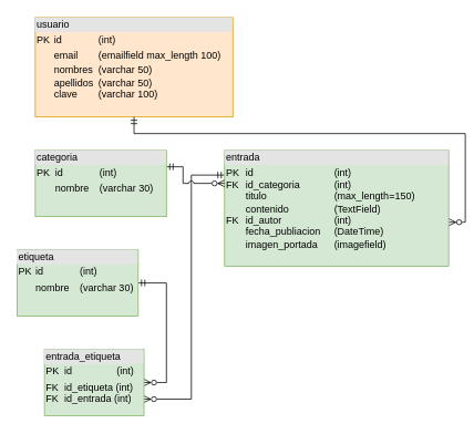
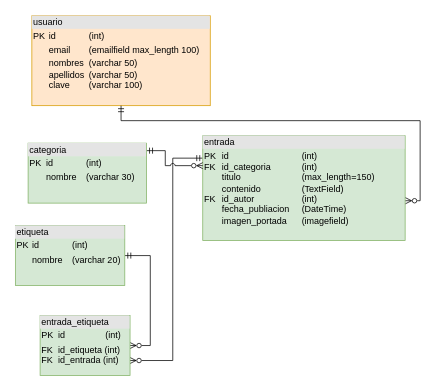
- <mxCell id="6" value="&lt;div style=&quot;box-sizing:border-box;width:100%;background:#e4e4e4;padding:2px;&quot;&gt;categoria&lt;/div&gt;&lt;table style=&quot;width:100%;font-size:1em;&quot; cellpadding=&quot;2&quot; cellspacing=&quot;0&quot;&gt;&lt;tbody&gt;&lt;tr&gt;&lt;td&gt;PK&lt;/td&gt;&lt;td&gt;id&lt;span style=&quot;white-space: pre;&quot;&gt;&#09;&lt;/span&gt;&lt;span style=&quot;white-space: pre;&quot;&gt;&#09;&lt;/span&gt;(int)&lt;/td&gt;&lt;/tr&gt;&lt;tr&gt;&lt;td&gt;&lt;br&gt;&lt;/td&gt;&lt;td&gt;nombre&lt;span style=&quot;white-space: pre;&quot;&gt;&#09;&lt;/span&gt;(varchar 30)&lt;/td&gt;&lt;/tr&gt;&lt;tr&gt;&lt;td&gt;&lt;/td&gt;&lt;td&gt;&lt;br&gt;&lt;/td&gt;&lt;/tr&gt;&lt;/tbody&gt;&lt;/table&gt;" style="verticalAlign=top;align=left;overflow=fill;html=1;whiteSpace=wrap;fillColor=#d5e8d4;strokeColor=#82b366;" parent="1" vertex="1"><mxGeometry x="42" y="180" width="158" height="80" as="geometry" /></mxCell>
+ <mxCell id="6" value="&lt;div style=&quot;box-sizing:border-box;width:100%;background:#e4e4e4;padding:2px;&quot;&gt;categoria&lt;/div&gt;&lt;table style=&quot;width:100%;font-size:1em;&quot; cellpadding=&quot;2&quot; cellspacing=&quot;0&quot;&gt;&lt;tbody&gt;&lt;tr&gt;&lt;td&gt;PK&lt;/td&gt;&lt;td&gt;id&lt;span style=&quot;white-space: pre;&quot;&gt;&#09;&lt;/span&gt;&lt;span style=&quot;white-space: pre;&quot;&gt;&#09;&lt;/span&gt;(int)&lt;/td&gt;&lt;/tr&gt;&lt;tr&gt;&lt;td&gt;&lt;br&gt;&lt;/td&gt;&lt;td&gt;nombre&lt;span style=&quot;white-space: pre;&quot;&gt;&#09;&lt;/span&gt;(varchar 30)&lt;/td&gt;&lt;/tr&gt;&lt;tr&gt;&lt;td&gt;&lt;/td&gt;&lt;td&gt;&lt;br&gt;&lt;/td&gt;&lt;/tr&gt;&lt;/tbody&gt;&lt;/table&gt;" style="verticalAlign=top;align=left;overflow=fill;html=1;whiteSpace=wrap;fillColor=#d5e8d4;strokeColor=#82b366;" parent="1" vertex="1"><mxGeometry x="37" y="190" width="158" height="80" as="geometry" /></mxCell>
- <mxCell id="8" value="&lt;div style=&quot;box-sizing:border-box;width:100%;background:#e4e4e4;padding:2px;&quot;&gt;etiqueta&lt;/div&gt;&lt;table style=&quot;width:100%;font-size:1em;&quot; cellpadding=&quot;2&quot; cellspacing=&quot;0&quot;&gt;&lt;tbody&gt;&lt;tr&gt;&lt;td&gt;PK&lt;/td&gt;&lt;td&gt;id&lt;span style=&quot;white-space: pre;&quot;&gt;&#09;&lt;/span&gt;&lt;span style=&quot;white-space: pre;&quot;&gt;&#09;&lt;/span&gt;(int)&lt;/td&gt;&lt;/tr&gt;&lt;tr&gt;&lt;td&gt;&lt;br&gt;&lt;/td&gt;&lt;td&gt;nombre&lt;span style=&quot;white-space: pre;&quot;&gt;&#09;&lt;/span&gt;(varchar 30)&lt;/td&gt;&lt;/tr&gt;&lt;tr&gt;&lt;td&gt;&lt;/td&gt;&lt;td&gt;&lt;br&gt;&lt;/td&gt;&lt;/tr&gt;&lt;/tbody&gt;&lt;/table&gt;" style="verticalAlign=top;align=left;overflow=fill;html=1;whiteSpace=wrap;fillColor=#d5e8d4;strokeColor=#82b366;" parent="1" vertex="1"><mxGeometry x="20" y="300" width="146" height="80" as="geometry" /></mxCell>
+ <mxCell id="8" value="&lt;div style=&quot;box-sizing:border-box;width:100%;background:#e4e4e4;padding:2px;&quot;&gt;etiqueta&lt;/div&gt;&lt;table style=&quot;width:100%;font-size:1em;&quot; cellpadding=&quot;2&quot; cellspacing=&quot;0&quot;&gt;&lt;tbody&gt;&lt;tr&gt;&lt;td&gt;PK&lt;/td&gt;&lt;td&gt;id&lt;span style=&quot;white-space: pre;&quot;&gt;&#09;&lt;/span&gt;&lt;span style=&quot;white-space: pre;&quot;&gt;&#09;&lt;/span&gt;(int)&lt;/td&gt;&lt;/tr&gt;&lt;tr&gt;&lt;td&gt;&lt;br&gt;&lt;/td&gt;&lt;td&gt;nombre&lt;span style=&quot;white-space: pre;&quot;&gt;&#09;&lt;/span&gt;(varchar 20)&lt;/td&gt;&lt;/tr&gt;&lt;tr&gt;&lt;td&gt;&lt;/td&gt;&lt;td&gt;&lt;br&gt;&lt;/td&gt;&lt;/tr&gt;&lt;/tbody&gt;&lt;/table&gt;" style="verticalAlign=top;align=left;overflow=fill;html=1;whiteSpace=wrap;fillColor=#d5e8d4;strokeColor=#82b366;" parent="1" vertex="1"><mxGeometry x="20" y="300" width="146" height="80" as="geometry" /></mxCell>
